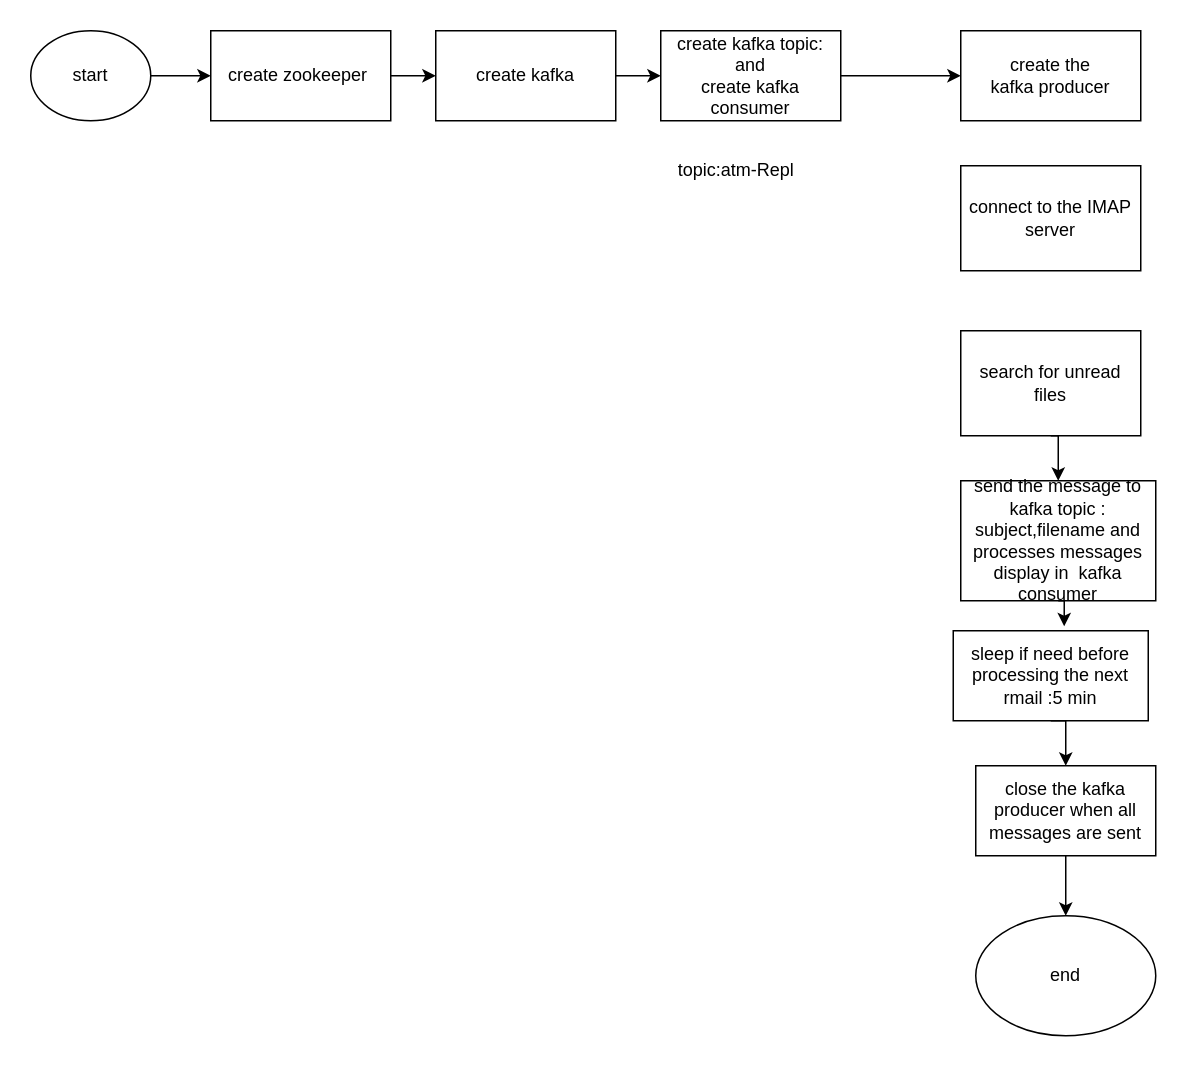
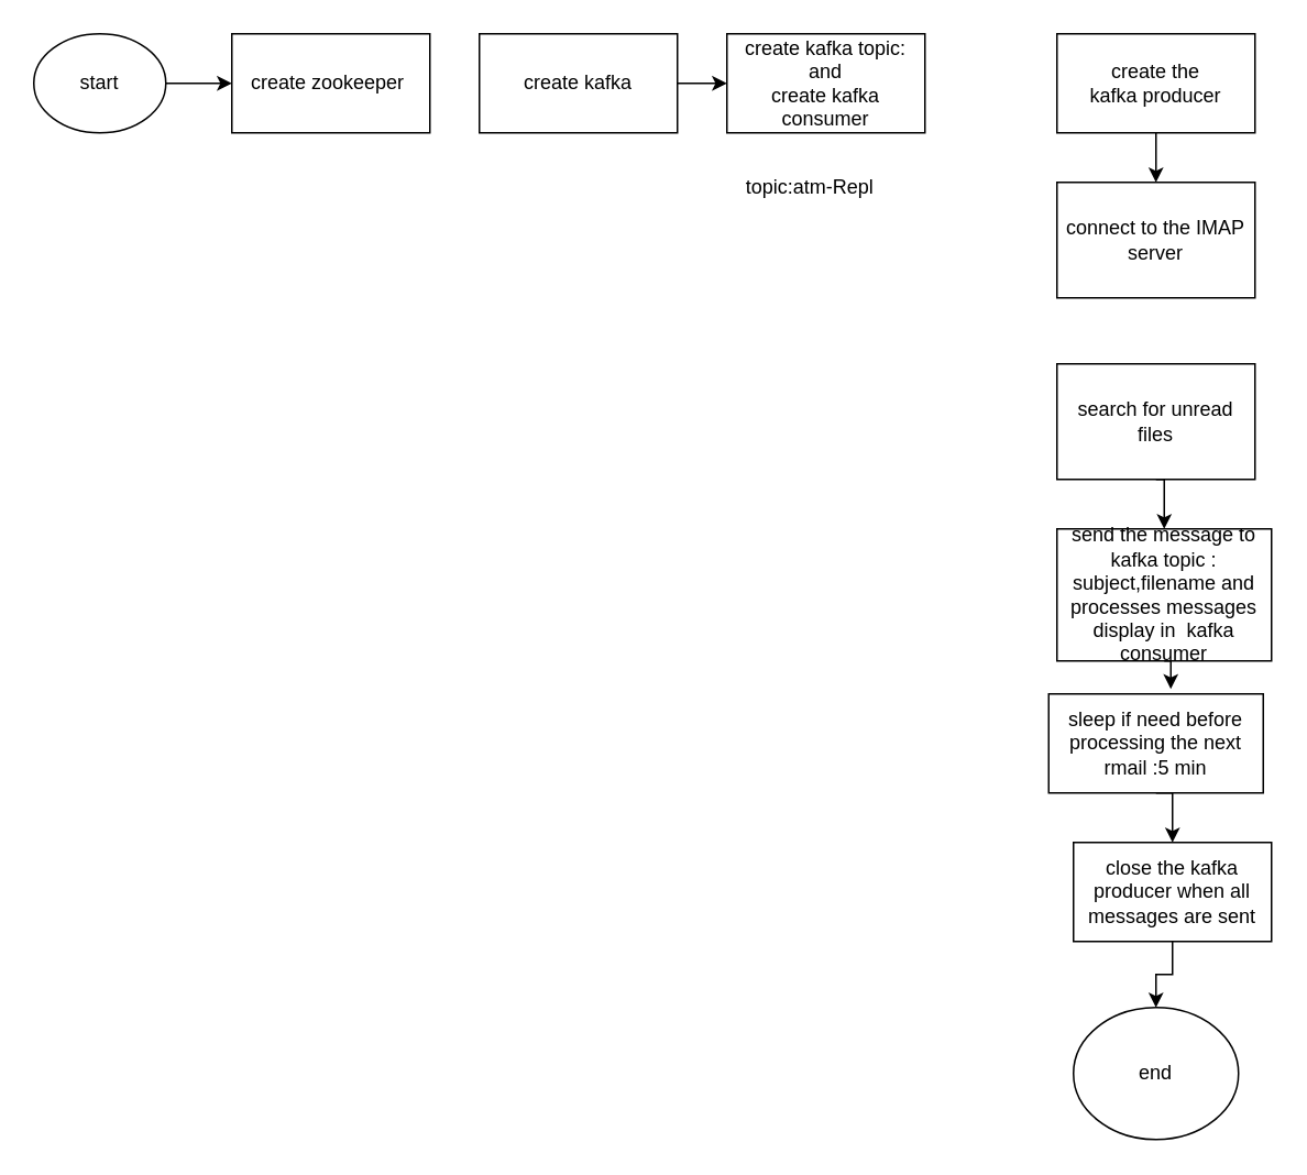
- <mxCell id="13" style="edgeStyle=orthogonalEdgeStyle;rounded=0;orthogonalLoop=1;jettySize=auto;html=1;exitX=1;exitY=0.5;exitDx=0;exitDy=0;" parent="1" source="14" target="16" edge="1"><mxGeometry relative="1" as="geometry" /></mxCell>
- <mxCell id="17" style="edgeStyle=orthogonalEdgeStyle;rounded=0;orthogonalLoop=1;jettySize=auto;html=1;exitX=1;exitY=0.5;exitDx=0;exitDy=0;entryX=0;entryY=0.5;entryDx=0;entryDy=0;" parent="1" source="18" target="21" edge="1"><mxGeometry relative="1" as="geometry" /></mxCell>
+ <mxCell id="20" value="" style="edgeStyle=orthogonalEdgeStyle;rounded=0;orthogonalLoop=1;jettySize=auto;html=1;" parent="1" source="21" target="6" edge="1"><mxGeometry relative="1" as="geometry" /></mxCell>
- <mxCell id="19" value="end" style="ellipse;whiteSpace=wrap;html=1;" parent="1" vertex="1"><mxGeometry x="650" y="610" width="120" height="80" as="geometry" /></mxCell>
+ <mxCell id="19" value="end" style="ellipse;whiteSpace=wrap;html=1;" parent="1" vertex="1"><mxGeometry x="650" y="610" width="100" height="80" as="geometry" /></mxCell>
